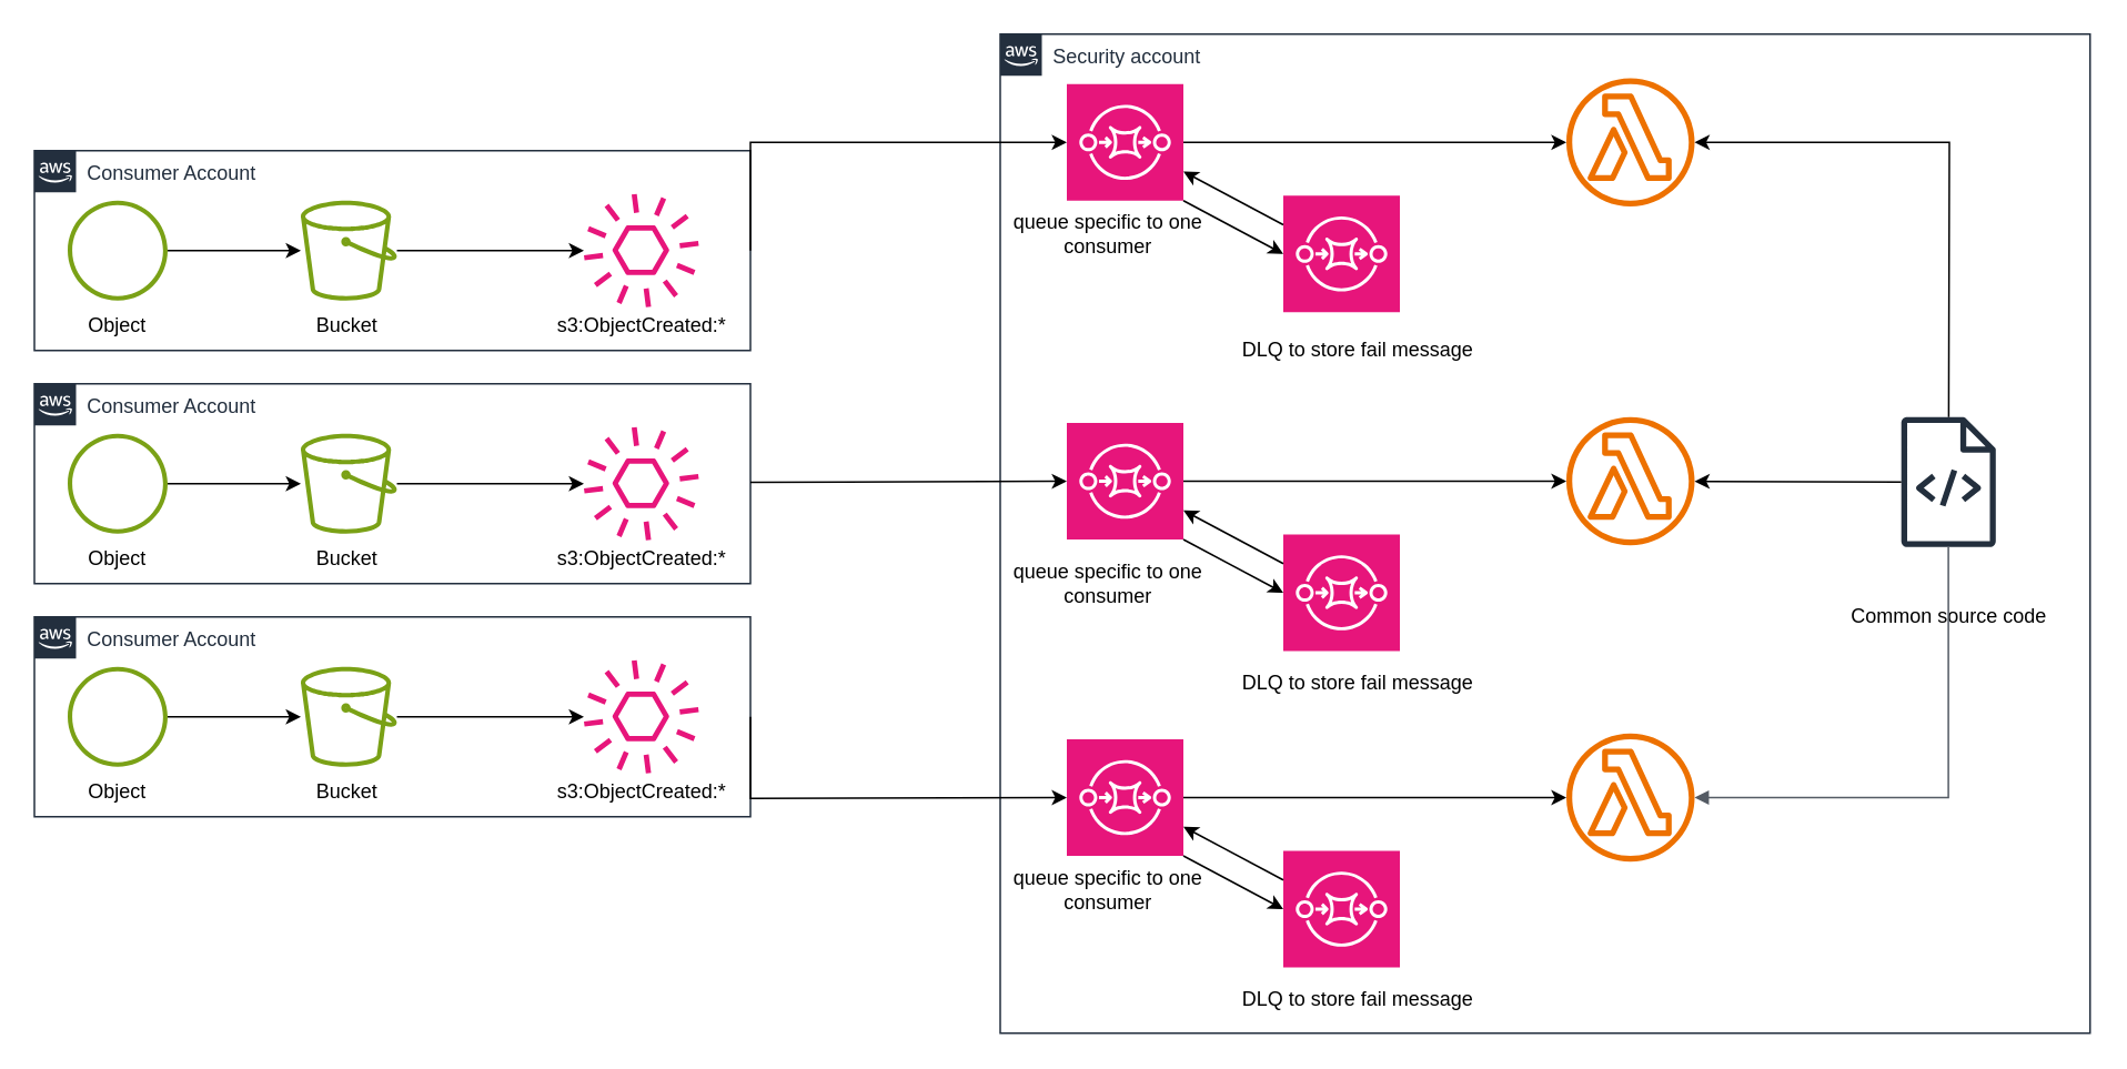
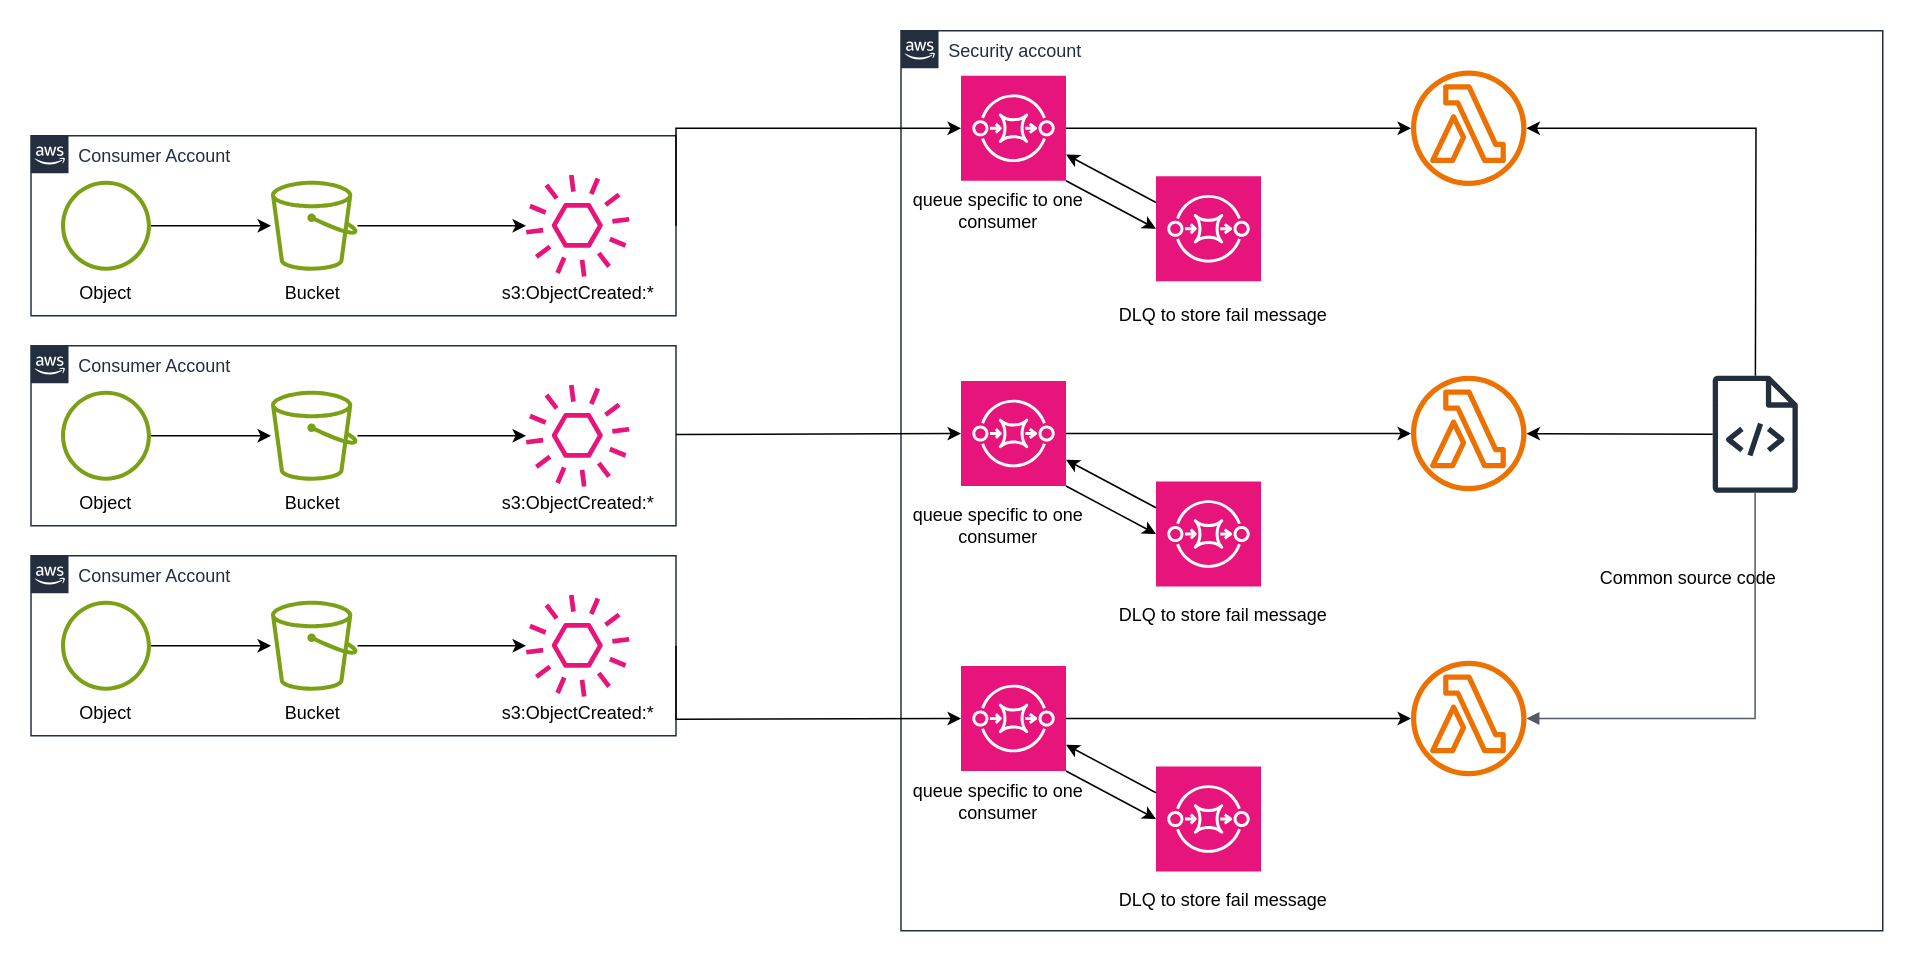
- <mxCell id="56" value="Common source code" style="text;html=1;whiteSpace=wrap;strokeColor=none;fillColor=none;align=center;verticalAlign=middle;rounded=0;" vertex="1" parent="29"><mxGeometry x="484.5" y="340" width="170" height="20" as="geometry" /></mxCell>
+ <mxCell id="56" value="Common source code" style="text;html=1;whiteSpace=wrap;strokeColor=none;fillColor=none;align=center;verticalAlign=middle;rounded=0;" vertex="1" parent="29"><mxGeometry x="439.5" y="355" width="170" height="20" as="geometry" /></mxCell>
